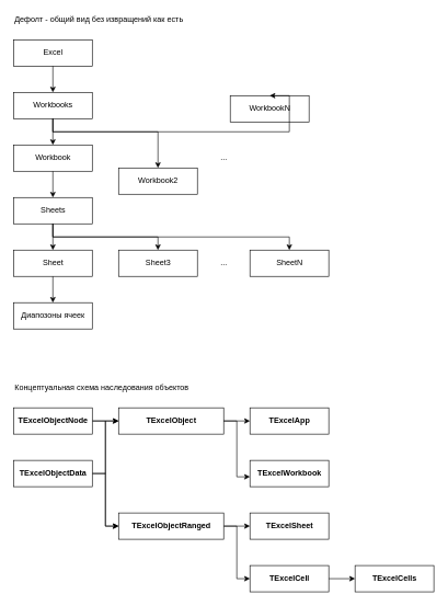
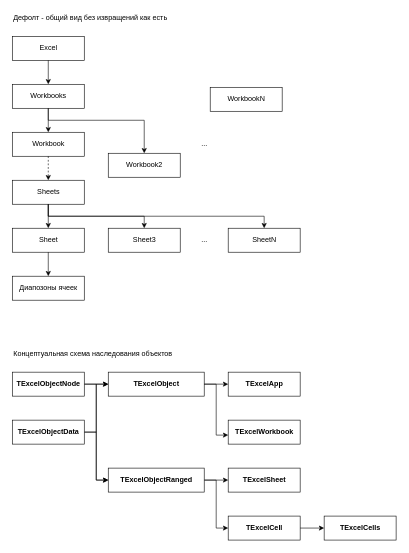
- <mxCell id="21" style="edgeStyle=orthogonalEdgeStyle;rounded=0;orthogonalLoop=1;jettySize=auto;html=1;entryX=0.5;entryY=0;entryDx=0;entryDy=0;fontColor=#6600CC;startArrow=none;startFill=0;endArrow=classic;endFill=1;" parent="2" source="4" target="20" edge="1"><mxGeometry relative="1" as="geometry"><Array as="points"><mxPoint x="60" y="180" /><mxPoint x="420" y="180" /></Array></mxGeometry></mxCell>
- <mxCell id="9" value="" style="edgeStyle=orthogonalEdgeStyle;rounded=0;orthogonalLoop=1;jettySize=auto;html=1;fontColor=#6600CC;startArrow=none;startFill=0;endArrow=classic;endFill=1;" parent="2" source="6" target="8" edge="1"><mxGeometry relative="1" as="geometry" /></mxCell>
+ <mxCell id="9" value="" style="edgeStyle=orthogonalEdgeStyle;rounded=0;orthogonalLoop=1;jettySize=auto;html=1;fontColor=#6600CC;startArrow=none;startFill=0;endArrow=classic;endFill=1;dashed=1;" parent="2" source="6" target="8" edge="1"><mxGeometry relative="1" as="geometry" /></mxCell>
